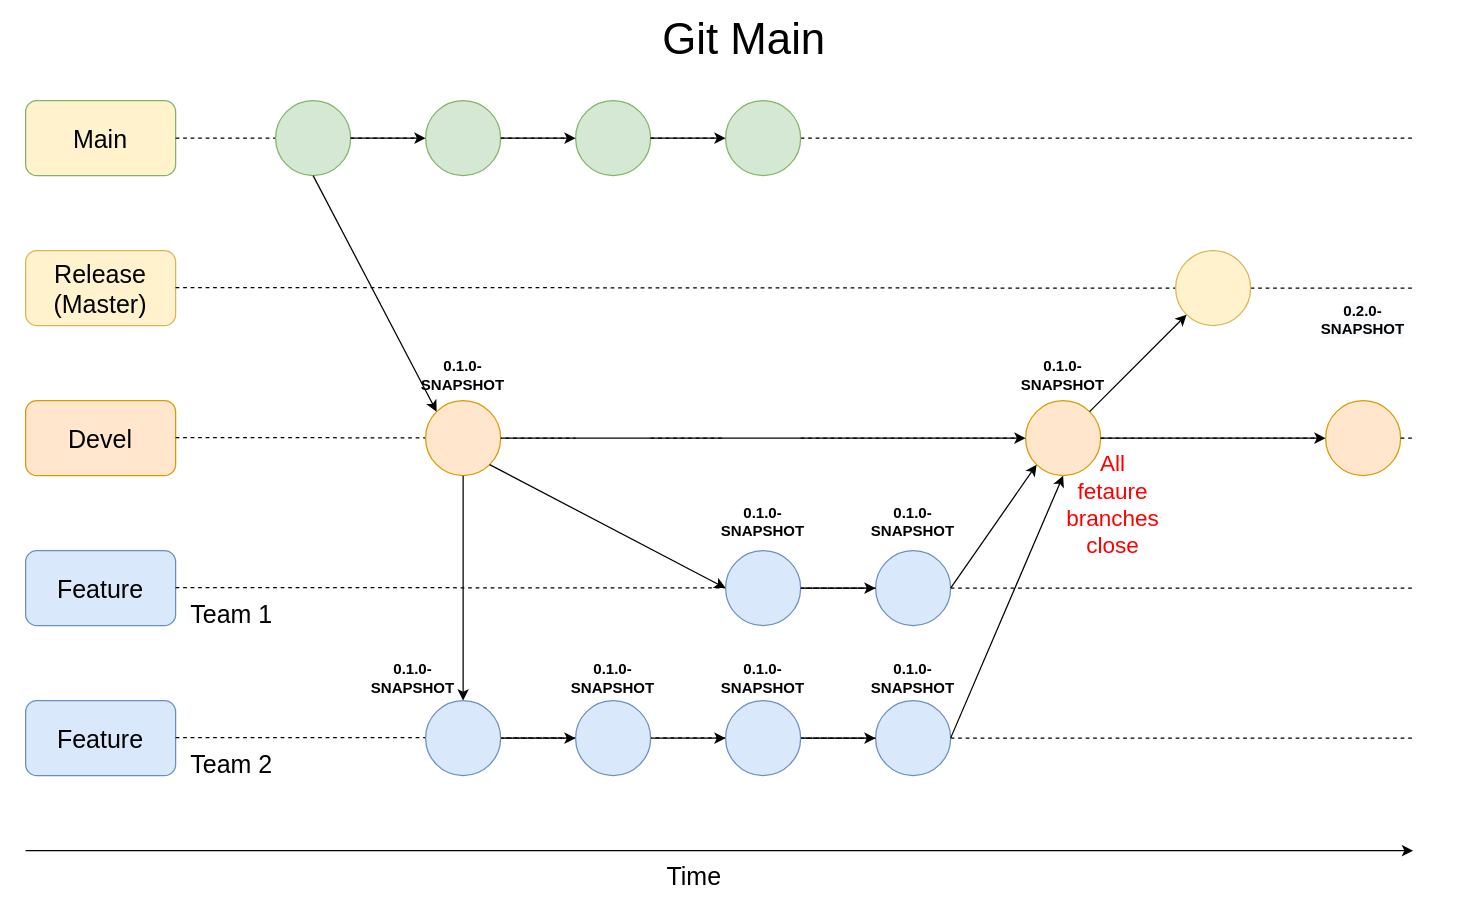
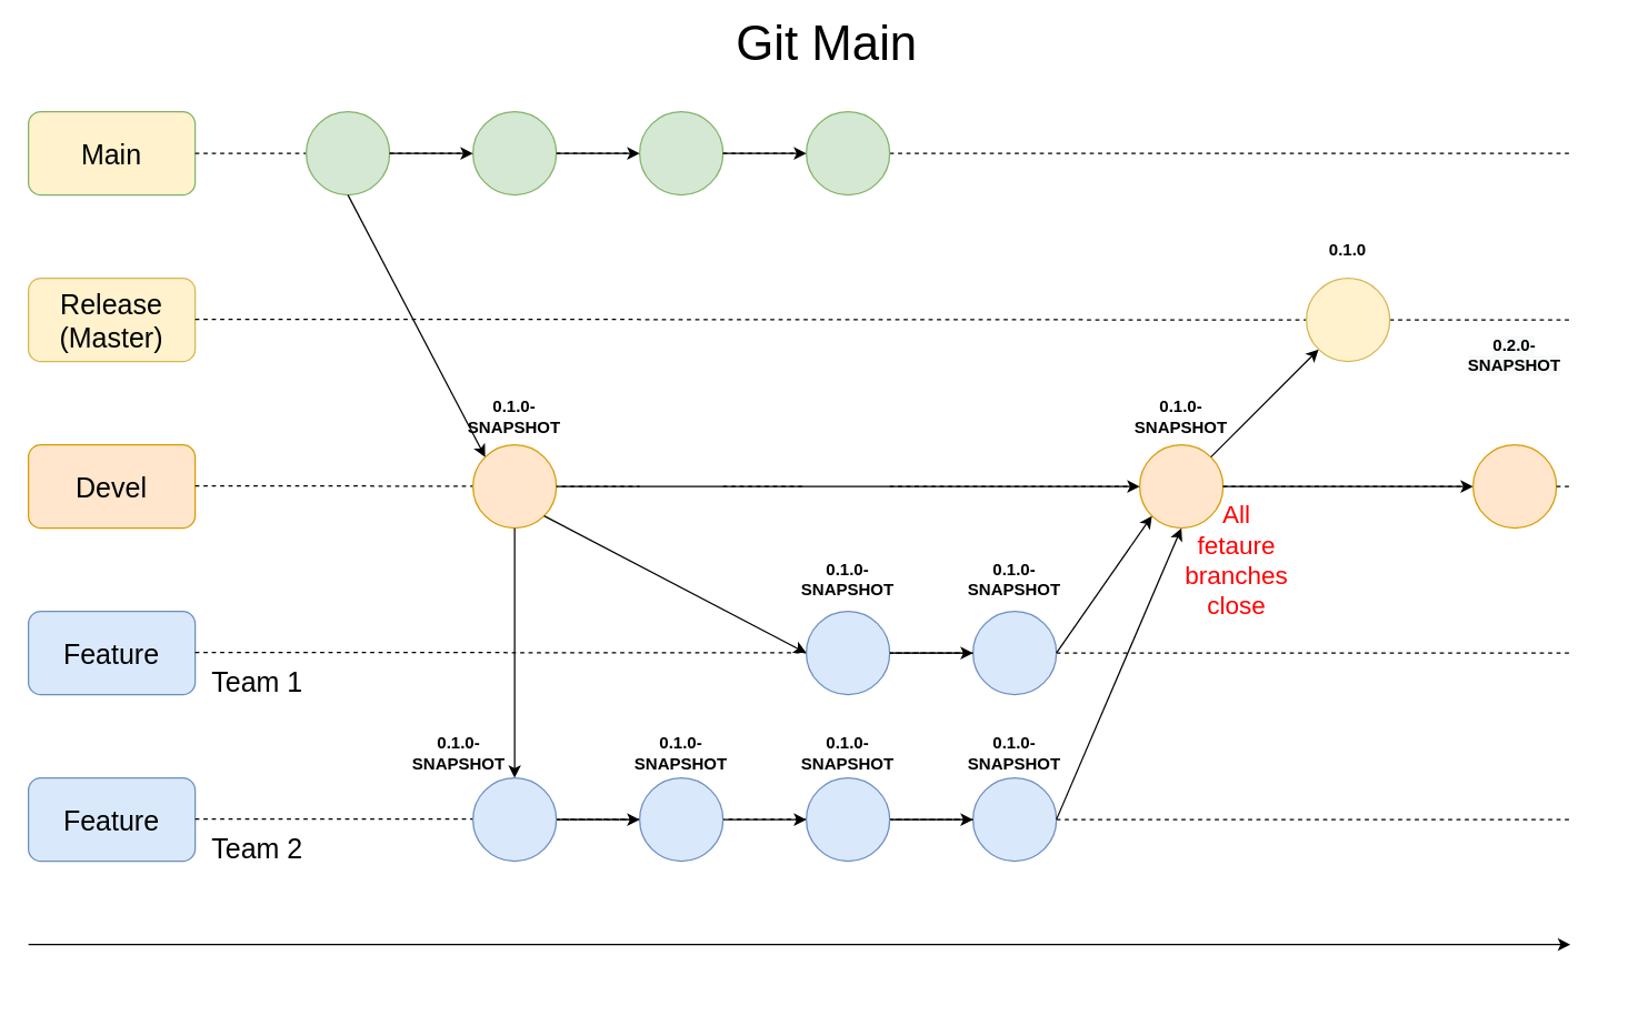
+ <mxCell id="51" value="&lt;b&gt;0.1.0&lt;/b&gt;" style="text;html=1;strokeColor=none;fillColor=none;align=center;verticalAlign=middle;whiteSpace=wrap;rounded=0;" vertex="1" parent="1"><mxGeometry x="950" y="170" width="40" height="20" as="geometry" /></mxCell>
- <mxCell id="65" value="&lt;font style=&quot;font-size: 20px&quot;&gt;Time&lt;/font&gt;" style="text;html=1;strokeColor=none;fillColor=none;align=center;verticalAlign=middle;whiteSpace=wrap;rounded=0;" vertex="1" parent="1"><mxGeometry x="535" y="690" width="40" height="20" as="geometry" /></mxCell>
